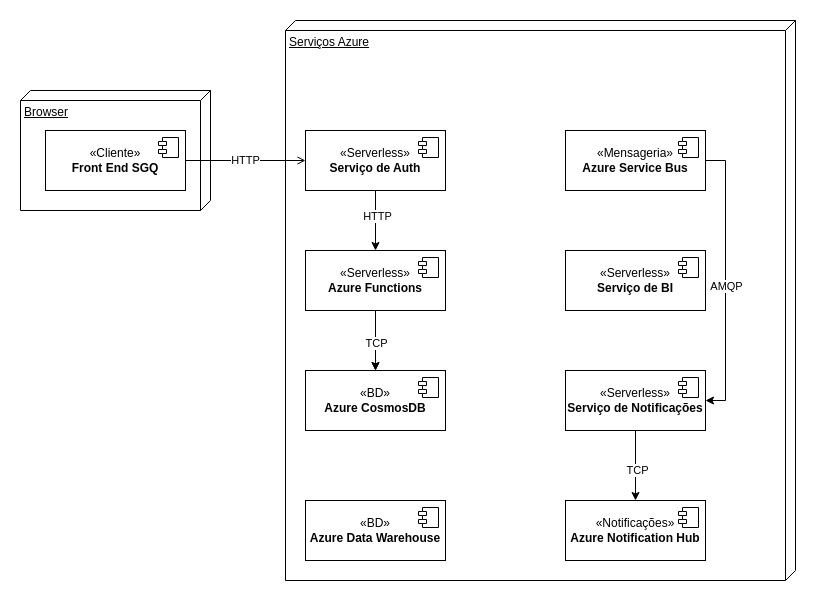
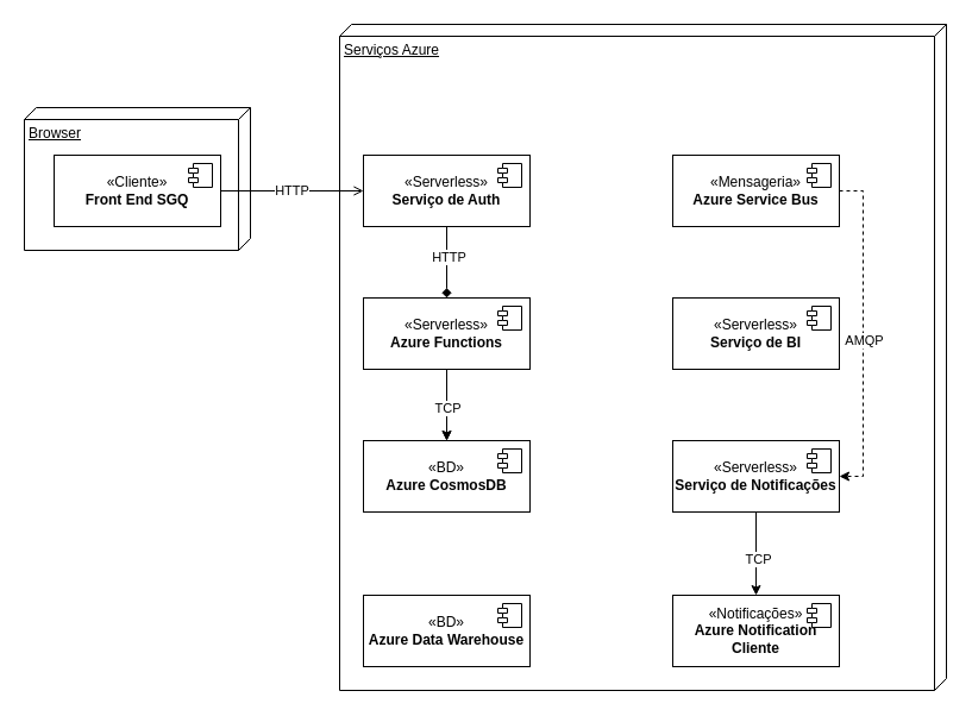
- <mxCell id="14" style="edgeStyle=orthogonalEdgeStyle;rounded=0;orthogonalLoop=1;jettySize=auto;html=1;entryX=1;entryY=0.5;entryDx=0;entryDy=0;" edge="1" parent="1" source="16" target="27"><mxGeometry relative="1" as="geometry"><Array as="points"><mxPoint x="725" y="160" /><mxPoint x="725" y="400" /></Array></mxGeometry></mxCell>
+ <mxCell id="14" style="edgeStyle=orthogonalEdgeStyle;rounded=0;orthogonalLoop=1;jettySize=auto;html=1;entryX=1;entryY=0.5;entryDx=0;entryDy=0;dashed=1;" edge="1" parent="1" source="16" target="27"><mxGeometry relative="1" as="geometry"><Array as="points"><mxPoint x="725" y="160" /><mxPoint x="725" y="400" /></Array></mxGeometry></mxCell>
- <mxCell id="8" style="edgeStyle=orthogonalEdgeStyle;rounded=0;orthogonalLoop=1;jettySize=auto;html=1;entryX=0.5;entryY=0;entryDx=0;entryDy=0;" edge="1" parent="1" source="10" target="23"><mxGeometry relative="1" as="geometry" /></mxCell>
+ <mxCell id="8" style="edgeStyle=orthogonalEdgeStyle;rounded=0;orthogonalLoop=1;jettySize=auto;html=1;entryX=0.5;entryY=0;entryDx=0;entryDy=0;endArrow=diamond;" edge="1" parent="1" source="10" target="23"><mxGeometry relative="1" as="geometry" /></mxCell>
- <mxCell id="29" value="«Notificações»&lt;br&gt;&lt;b&gt;Azure Notification Hub&lt;/b&gt;" style="html=1;dropTarget=0;whiteSpace=wrap;" vertex="1" parent="1"><mxGeometry x="565" y="500" width="140" height="60" as="geometry" /></mxCell>
+ <mxCell id="29" value="«Notificações»&lt;br&gt;&lt;b&gt;Azure Notification Cliente&lt;/b&gt;" style="html=1;dropTarget=0;whiteSpace=wrap;" vertex="1" parent="1"><mxGeometry x="565" y="500" width="140" height="60" as="geometry" /></mxCell>
